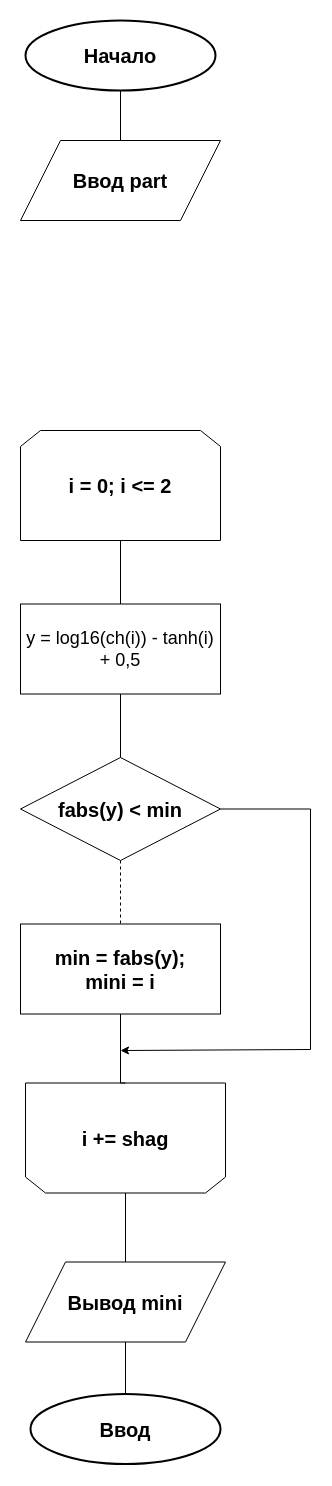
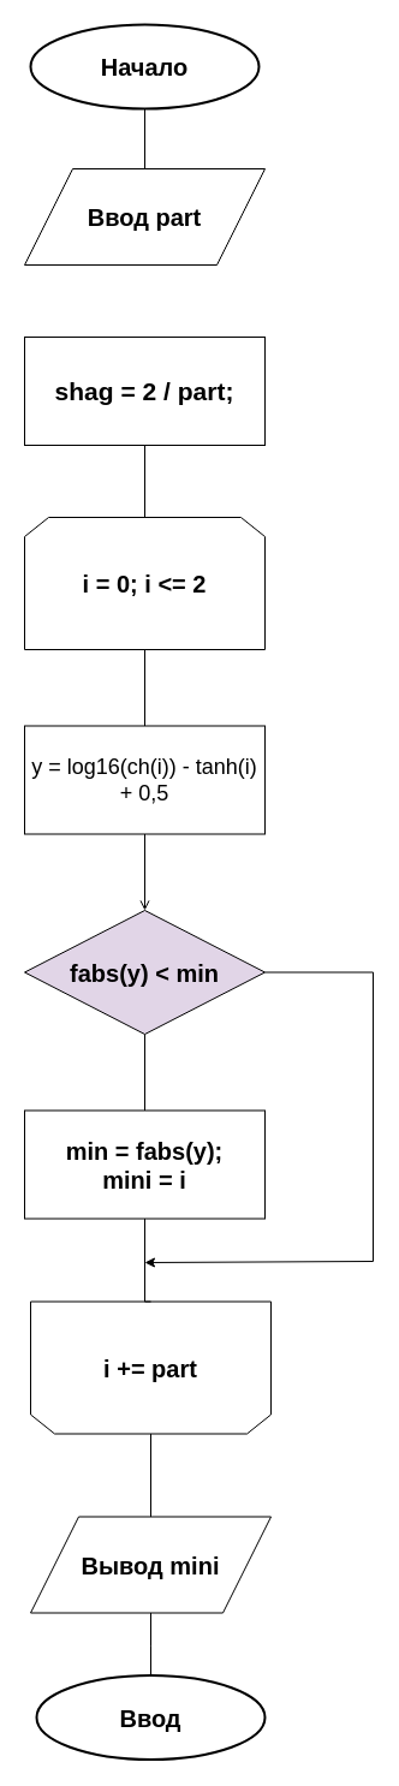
+ <mxCell id="5" value="&lt;b&gt;&lt;font style=&quot;font-size: 21px&quot;&gt;shag = 2 / part;&lt;/font&gt;&lt;/b&gt;" style="rounded=0;whiteSpace=wrap;html=1;" parent="1" vertex="1"><mxGeometry x="20" y="280" width="200" height="90" as="geometry" /></mxCell>
+ <mxCell id="4" style="edgeStyle=orthogonalEdgeStyle;rounded=0;orthogonalLoop=1;jettySize=auto;html=1;exitX=0.5;exitY=1;exitDx=0;exitDy=0;entryX=0.5;entryY=0;entryDx=0;entryDy=0;endArrow=none;endFill=0;" parent="1" source="5" target="6" edge="1"><mxGeometry relative="1" as="geometry" /></mxCell>
- <mxCell id="8" style="edgeStyle=orthogonalEdgeStyle;rounded=0;orthogonalLoop=1;jettySize=auto;html=1;exitX=0.5;exitY=1;exitDx=0;exitDy=0;entryX=0.5;entryY=0;entryDx=0;entryDy=0;endArrow=none;endFill=0;" parent="1" source="9" target="16" edge="1"><mxGeometry relative="1" as="geometry" /></mxCell>
+ <mxCell id="8" style="edgeStyle=orthogonalEdgeStyle;rounded=0;orthogonalLoop=1;jettySize=auto;html=1;exitX=0.5;exitY=1;exitDx=0;exitDy=0;entryX=0.5;entryY=0;entryDx=0;entryDy=0;endArrow=open;endFill=0;" parent="1" source="9" target="16" edge="1"><mxGeometry relative="1" as="geometry" /></mxCell>
- <mxCell id="16" value="&lt;b&gt;&lt;font style=&quot;font-size: 20px&quot;&gt;fabs(y) &amp;lt; min&lt;/font&gt;&lt;/b&gt;" style="rhombus;whiteSpace=wrap;html=1;" parent="1" vertex="1"><mxGeometry x="20" y="757" width="200" height="103" as="geometry" /></mxCell>
+ <mxCell id="16" value="&lt;b&gt;&lt;font style=&quot;font-size: 20px&quot;&gt;fabs(y) &amp;lt; min&lt;/font&gt;&lt;/b&gt;" style="rhombus;whiteSpace=wrap;html=1;fillColor=#e1d5e7;" parent="1" vertex="1"><mxGeometry x="20" y="757" width="200" height="103" as="geometry" /></mxCell>
- <mxCell id="14" style="edgeStyle=orthogonalEdgeStyle;rounded=0;orthogonalLoop=1;jettySize=auto;html=1;exitX=0.5;exitY=1;exitDx=0;exitDy=0;entryX=0.5;entryY=0;entryDx=0;entryDy=0;endArrow=none;endFill=0;dashed=1;" parent="1" source="16" target="18" edge="1"><mxGeometry relative="1" as="geometry" /></mxCell>
+ <mxCell id="14" style="edgeStyle=orthogonalEdgeStyle;rounded=0;orthogonalLoop=1;jettySize=auto;html=1;exitX=0.5;exitY=1;exitDx=0;exitDy=0;entryX=0.5;entryY=0;entryDx=0;entryDy=0;endArrow=none;endFill=0;" parent="1" source="16" target="18" edge="1"><mxGeometry relative="1" as="geometry" /></mxCell>
- <mxCell id="11" value="&lt;span style=&quot;font-size: 20px&quot;&gt;&lt;b&gt;i += shag&lt;/b&gt;&lt;/span&gt;" style="shape=loopLimit;whiteSpace=wrap;html=1;direction=west;" parent="1" vertex="1"><mxGeometry x="25" y="1082.5" width="200" height="110" as="geometry" /></mxCell>
+ <mxCell id="11" value="&lt;span style=&quot;font-size: 20px&quot;&gt;&lt;b&gt;i += part&lt;/b&gt;&lt;/span&gt;" style="shape=loopLimit;whiteSpace=wrap;html=1;direction=west;" parent="1" vertex="1"><mxGeometry x="25" y="1082.5" width="200" height="110" as="geometry" /></mxCell>
